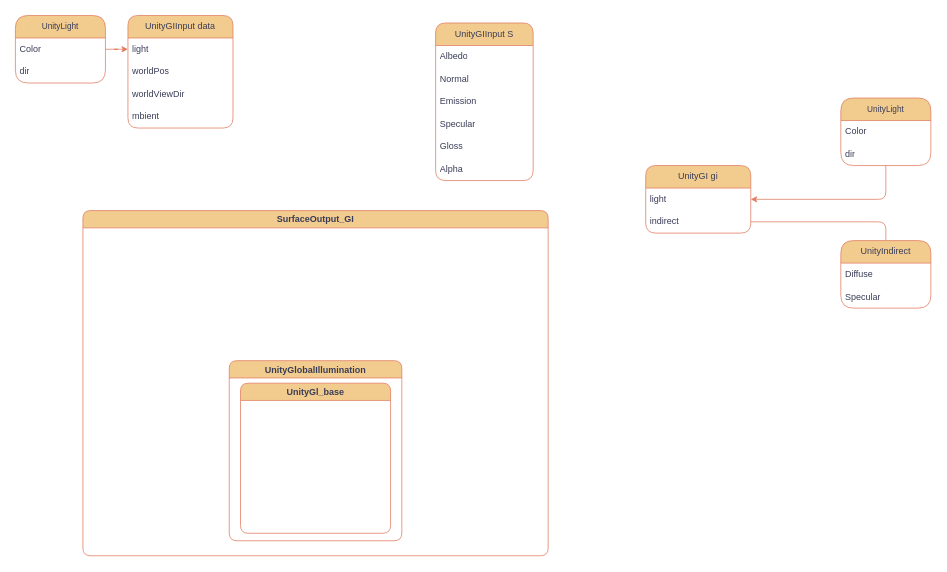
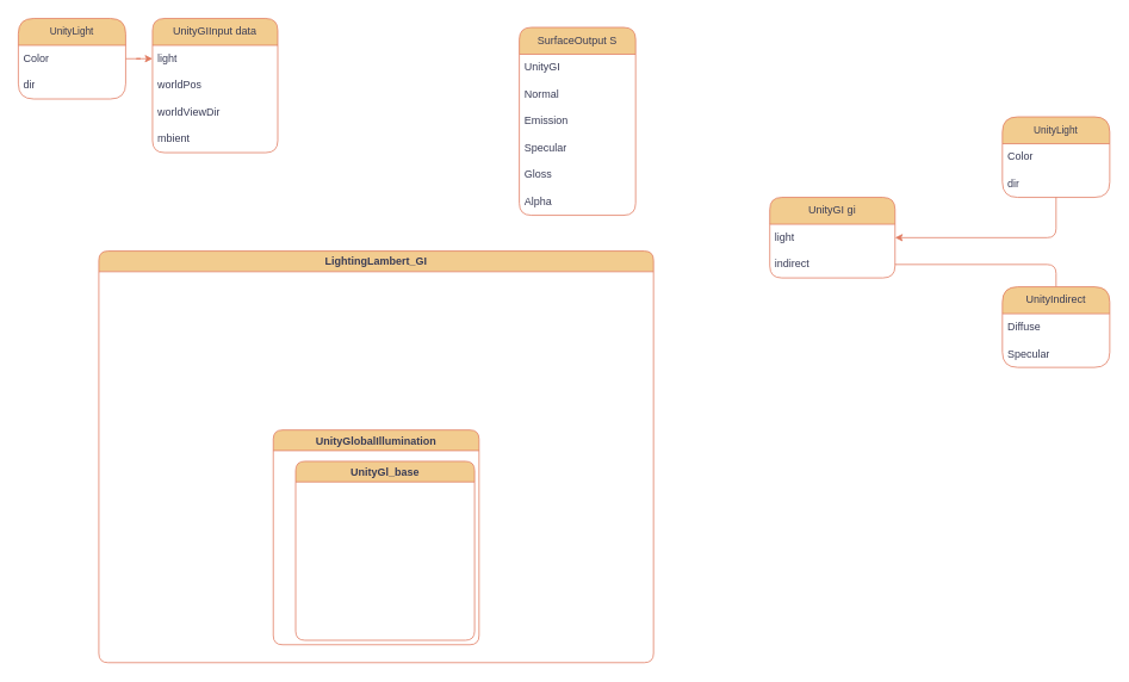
- <mxCell id="5" value="UnityGIInput S" style="swimlane;fontStyle=0;childLayout=stackLayout;horizontal=1;startSize=30;horizontalStack=0;resizeParent=1;resizeParentMax=0;resizeLast=0;collapsible=1;marginBottom=0;whiteSpace=wrap;html=1;labelBackgroundColor=none;fillColor=#F2CC8F;strokeColor=#E07A5F;fontColor=#393C56;rounded=1;" parent="1" vertex="1"><mxGeometry x="580" y="30" width="130" height="210" as="geometry" /></mxCell>
+ <mxCell id="5" value="SurfaceOutput S" style="swimlane;fontStyle=0;childLayout=stackLayout;horizontal=1;startSize=30;horizontalStack=0;resizeParent=1;resizeParentMax=0;resizeLast=0;collapsible=1;marginBottom=0;whiteSpace=wrap;html=1;labelBackgroundColor=none;fillColor=#F2CC8F;strokeColor=#E07A5F;fontColor=#393C56;rounded=1;" parent="1" vertex="1"><mxGeometry x="580" y="30" width="130" height="210" as="geometry" /></mxCell>
- <mxCell id="6" value="Albedo" style="text;strokeColor=none;fillColor=none;align=left;verticalAlign=middle;spacingLeft=4;spacingRight=4;overflow=hidden;points=[[0,0.5],[1,0.5]];portConstraint=eastwest;rotatable=0;whiteSpace=wrap;html=1;labelBackgroundColor=none;fontColor=#393C56;rounded=1;" parent="5" vertex="1"><mxGeometry y="30" width="130" height="30" as="geometry" /></mxCell>
+ <mxCell id="6" value="UnityGI" style="text;strokeColor=none;fillColor=none;align=left;verticalAlign=middle;spacingLeft=4;spacingRight=4;overflow=hidden;points=[[0,0.5],[1,0.5]];portConstraint=eastwest;rotatable=0;whiteSpace=wrap;html=1;labelBackgroundColor=none;fontColor=#393C56;rounded=1;" parent="5" vertex="1"><mxGeometry y="30" width="130" height="30" as="geometry" /></mxCell>
- <mxCell id="2" value="SurfaceOutput_GI" style="swimlane;whiteSpace=wrap;html=1;labelBackgroundColor=none;fillColor=#F2CC8F;strokeColor=#E07A5F;fontColor=#393C56;rounded=1;" parent="1" vertex="1"><mxGeometry x="110" y="280" width="620" height="460" as="geometry" /></mxCell>
+ <mxCell id="2" value="LightingLambert_GI" style="swimlane;whiteSpace=wrap;html=1;labelBackgroundColor=none;fillColor=#F2CC8F;strokeColor=#E07A5F;fontColor=#393C56;rounded=1;" parent="1" vertex="1"><mxGeometry x="110" y="280" width="620" height="460" as="geometry" /></mxCell>
- <mxCell id="4" value="UnityGl_base" style="swimlane;labelBackgroundColor=none;fillColor=#F2CC8F;strokeColor=#E07A5F;fontColor=#393C56;rounded=1;" parent="3" vertex="1"><mxGeometry x="15" y="30" width="200" height="200" as="geometry" /></mxCell>
+ <mxCell id="4" value="UnityGl_base" style="swimlane;labelBackgroundColor=none;fillColor=#F2CC8F;strokeColor=#E07A5F;fontColor=#393C56;rounded=1;" parent="3" vertex="1"><mxGeometry x="25" y="35" width="200" height="200" as="geometry" /></mxCell>
